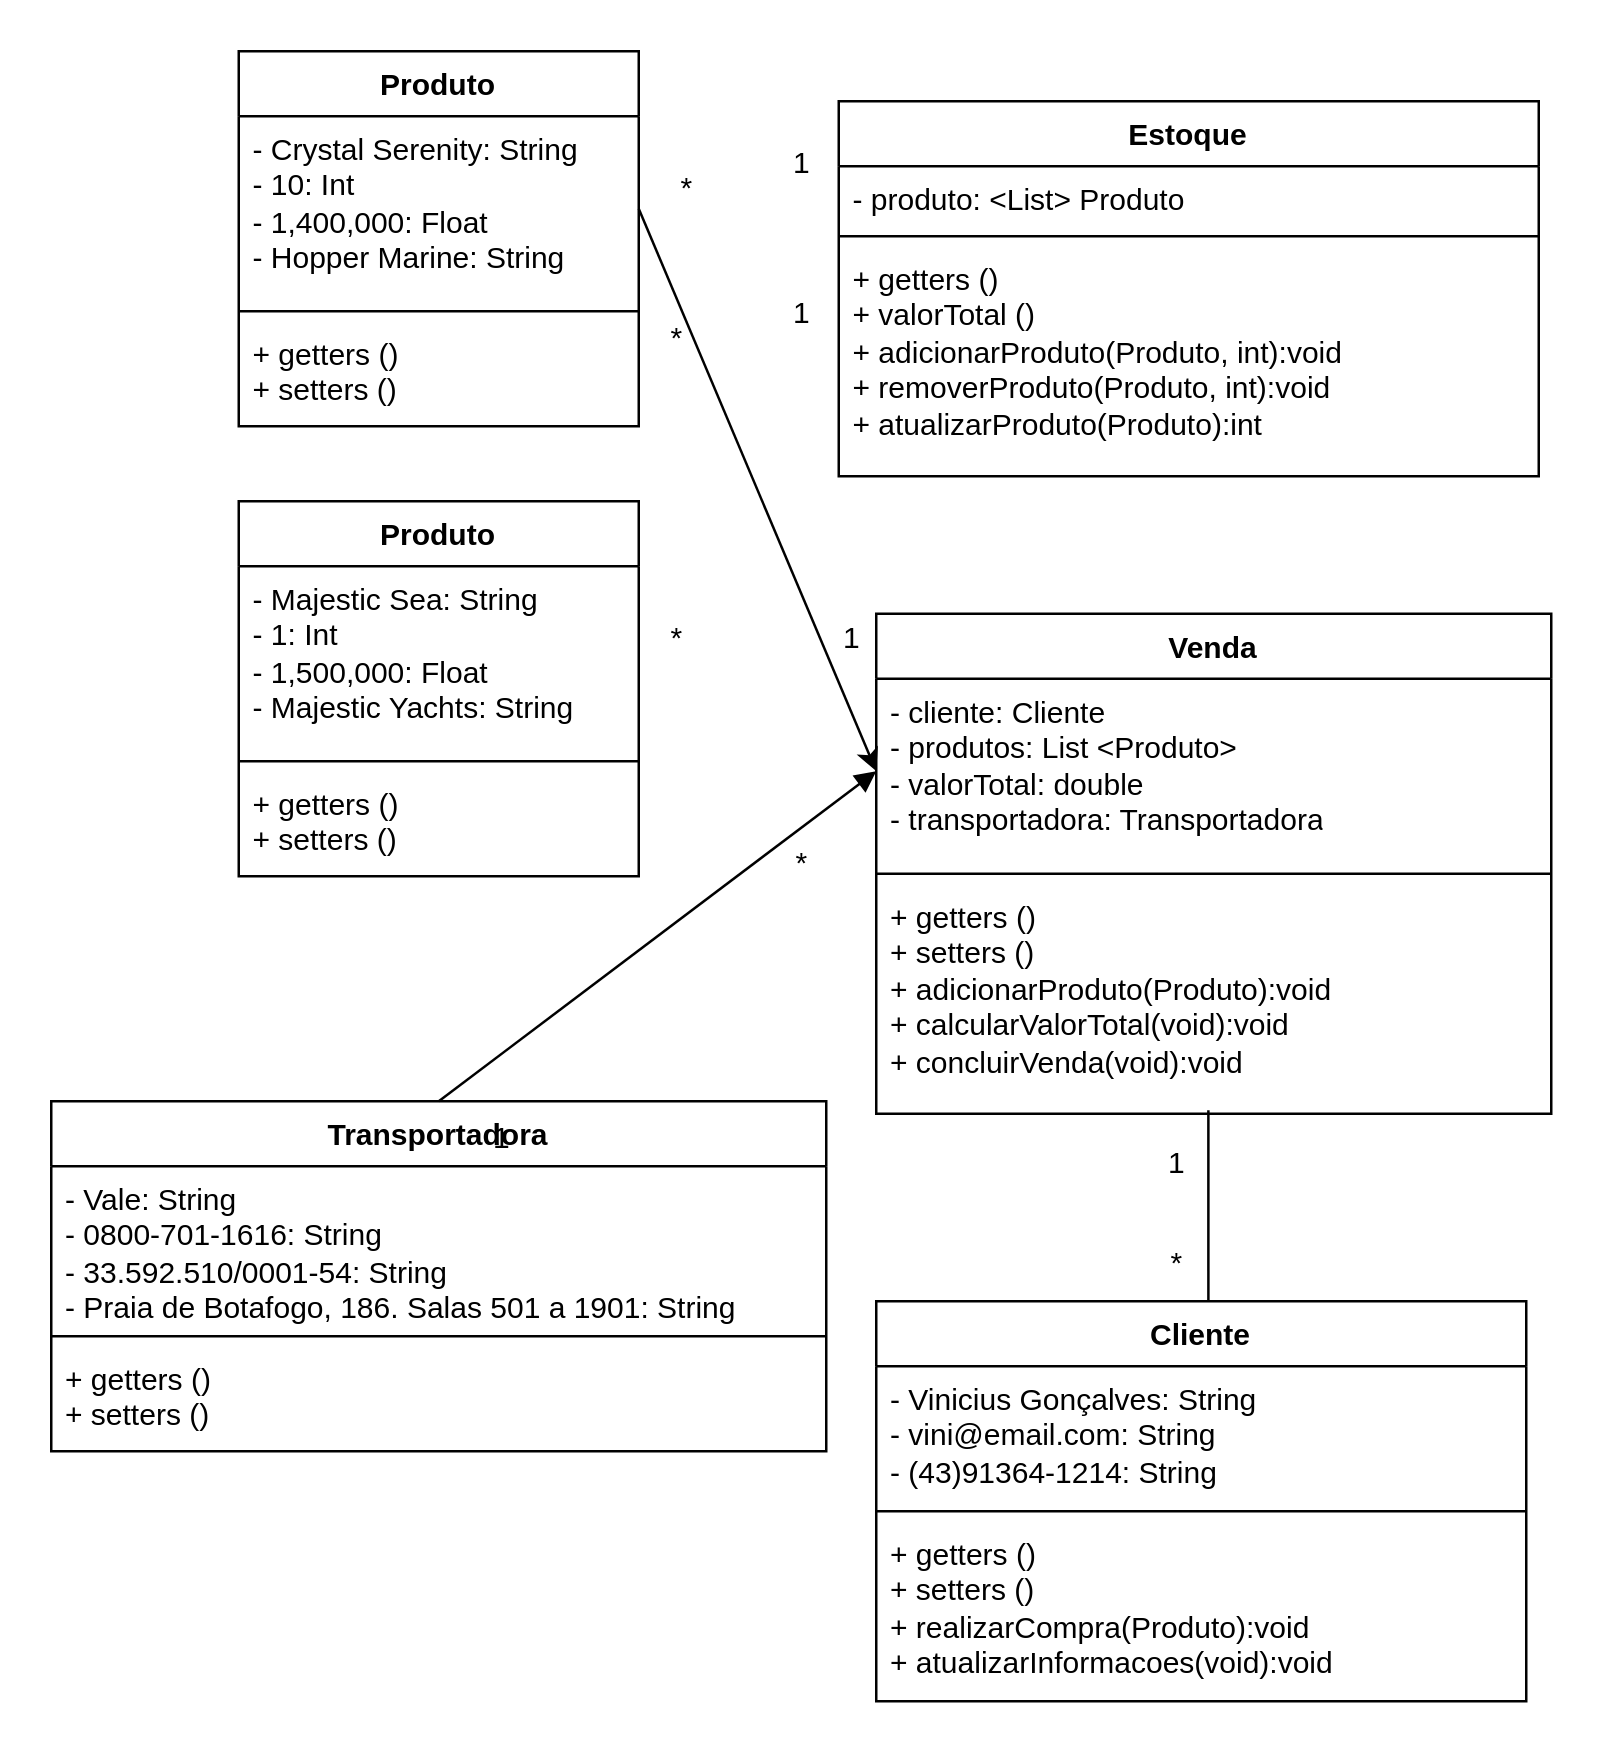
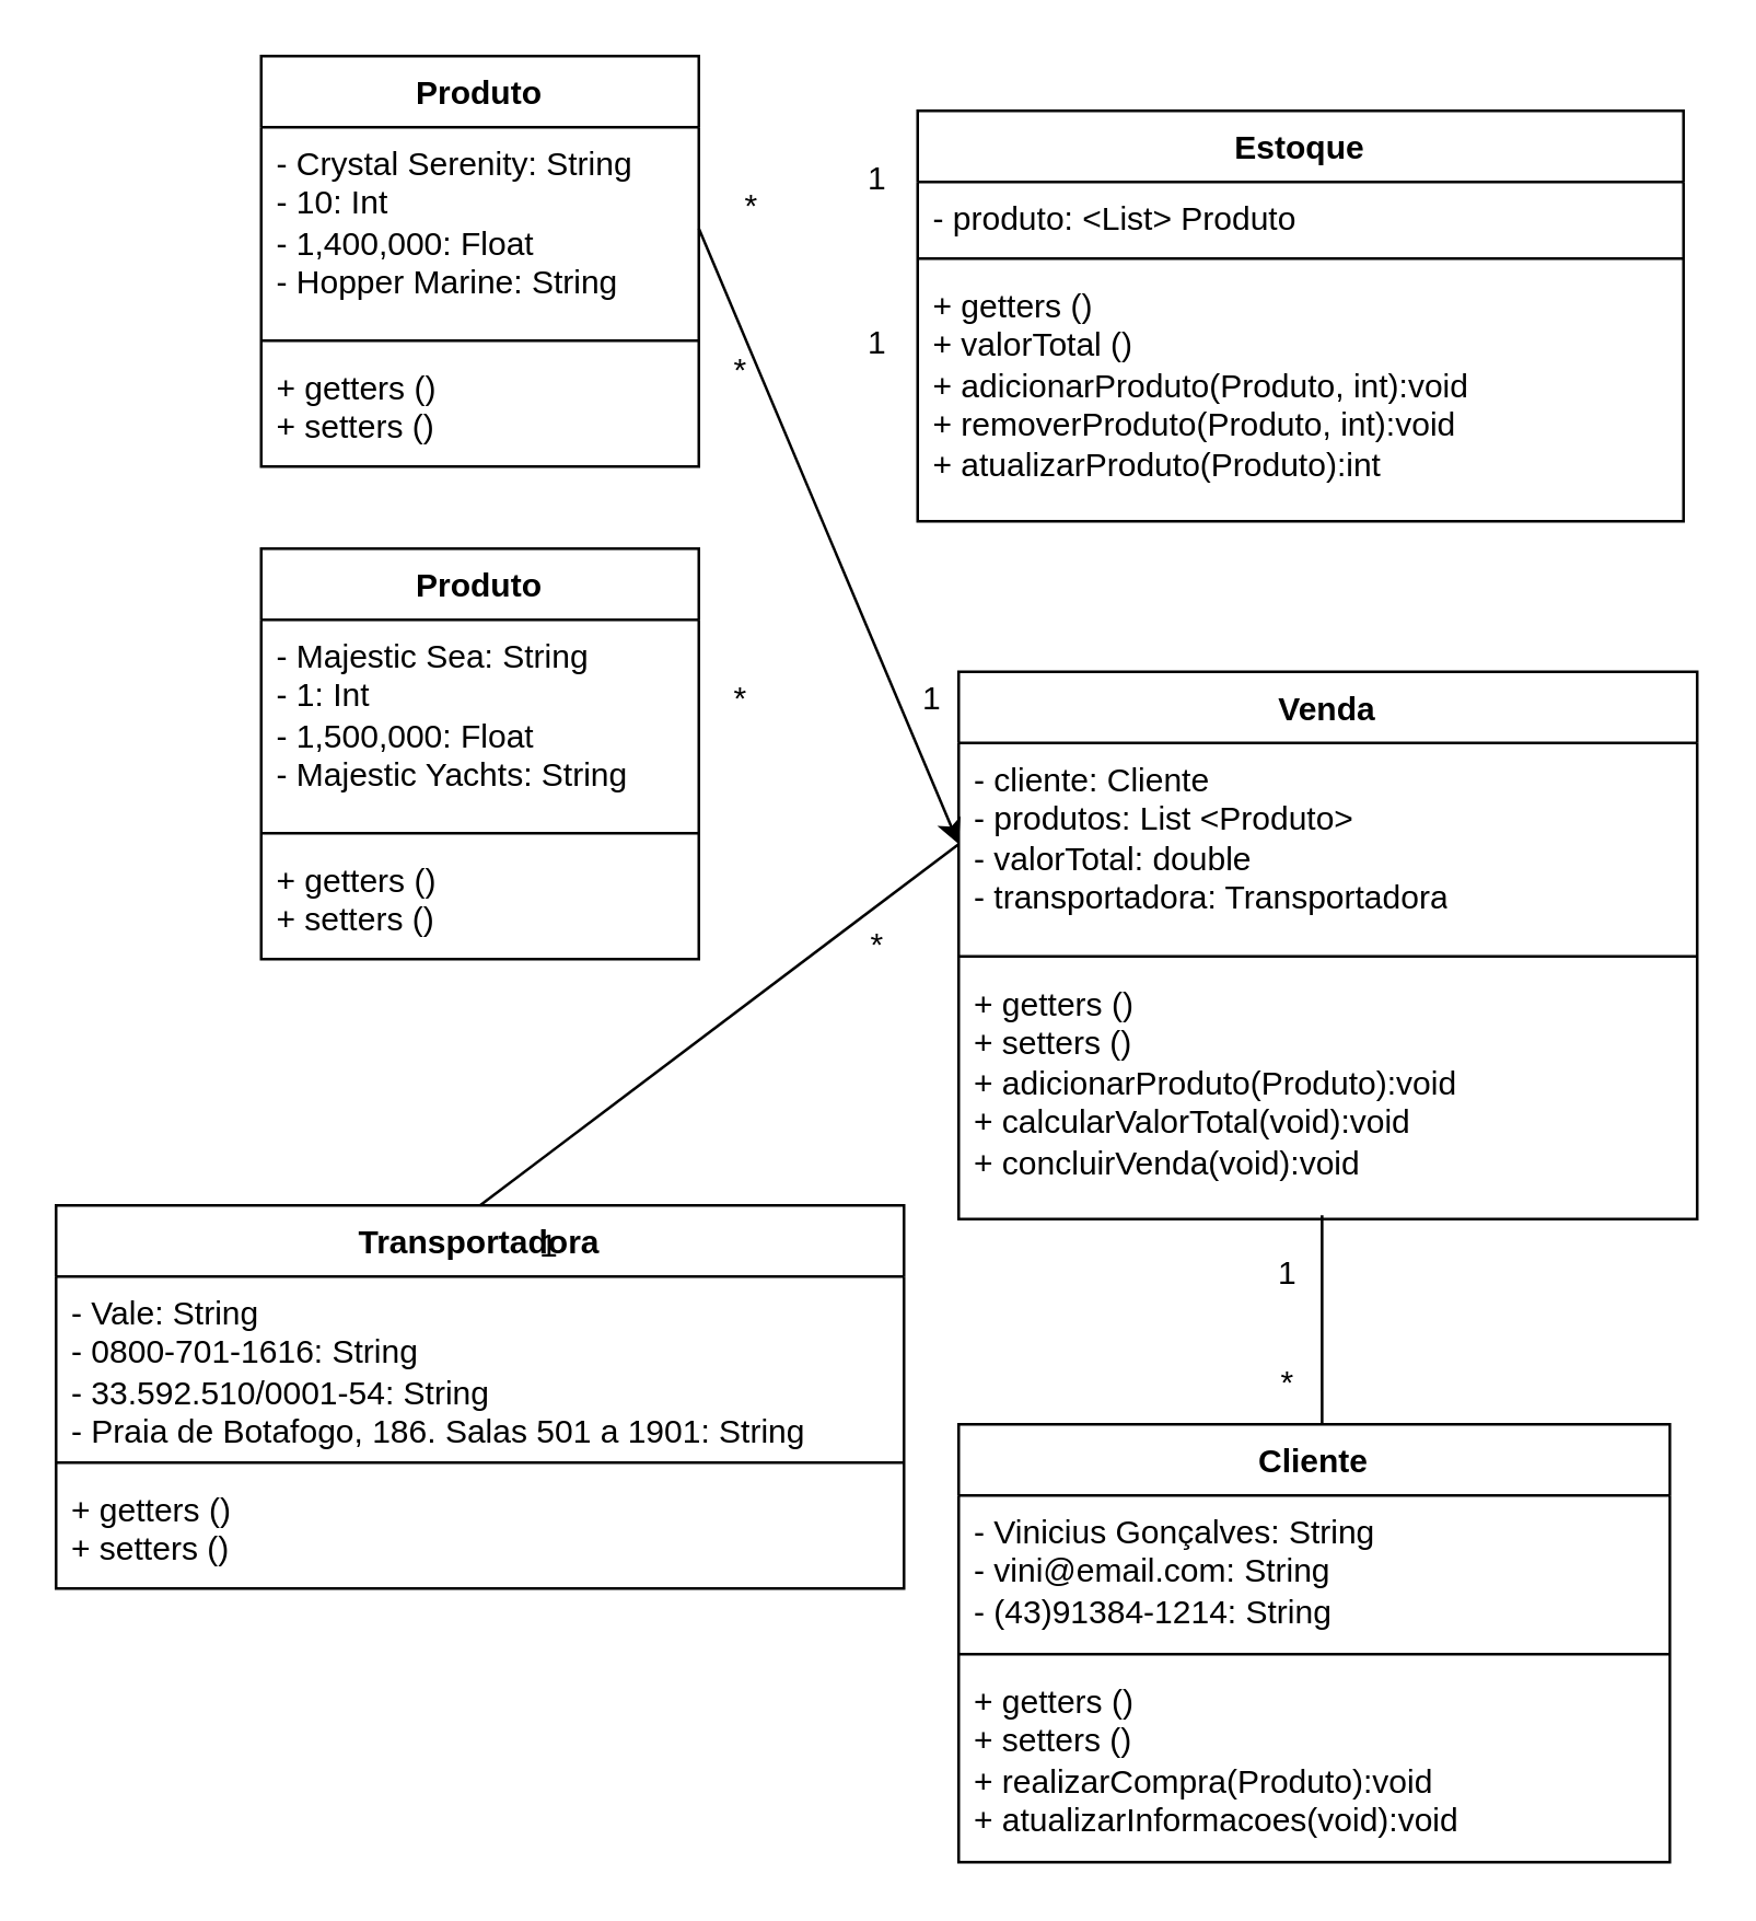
- <mxCell id="22" value="" style="endArrow=block;html=1;rounded=0;exitX=0.5;exitY=0;exitDx=0;exitDy=0;entryX=0;entryY=0.5;entryDx=0;entryDy=0;" edge="1" parent="1" source="6" target="15"><mxGeometry width="50" height="50" relative="1" as="geometry"><mxPoint x="126" y="93" as="sourcePoint" /><mxPoint x="345" y="88" as="targetPoint" /></mxGeometry></mxCell>
+ <mxCell id="22" value="" style="endArrow=none;html=1;rounded=0;exitX=0.5;exitY=0;exitDx=0;exitDy=0;entryX=0;entryY=0.5;entryDx=0;entryDy=0;" edge="1" parent="1" source="6" target="15"><mxGeometry width="50" height="50" relative="1" as="geometry"><mxPoint x="126" y="93" as="sourcePoint" /><mxPoint x="345" y="88" as="targetPoint" /></mxGeometry></mxCell>
- <mxCell id="11" value="&lt;div&gt;- Vinicius Gonçalves: String&lt;br&gt;&lt;/div&gt;&lt;div&gt;- vini@email.com: String&lt;br&gt;&lt;/div&gt;&lt;div&gt;- (43)91364-1214: String&lt;br&gt;&lt;/div&gt;" style="text;strokeColor=none;fillColor=none;align=left;verticalAlign=top;spacingLeft=4;spacingRight=4;overflow=hidden;rotatable=0;points=[[0,0.5],[1,0.5]];portConstraint=eastwest;whiteSpace=wrap;html=1;" vertex="1" parent="10"><mxGeometry y="26" width="260" height="54" as="geometry" /></mxCell>
+ <mxCell id="11" value="&lt;div&gt;- Vinicius Gonçalves: String&lt;br&gt;&lt;/div&gt;&lt;div&gt;- vini@email.com: String&lt;br&gt;&lt;/div&gt;&lt;div&gt;- (43)91384-1214: String&lt;br&gt;&lt;/div&gt;" style="text;strokeColor=none;fillColor=none;align=left;verticalAlign=top;spacingLeft=4;spacingRight=4;overflow=hidden;rotatable=0;points=[[0,0.5],[1,0.5]];portConstraint=eastwest;whiteSpace=wrap;html=1;" vertex="1" parent="10"><mxGeometry y="26" width="260" height="54" as="geometry" /></mxCell>
